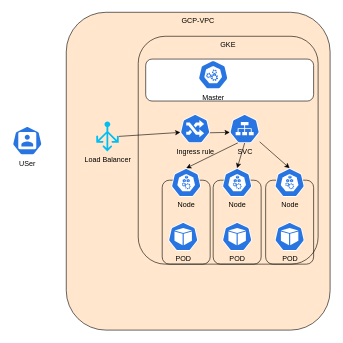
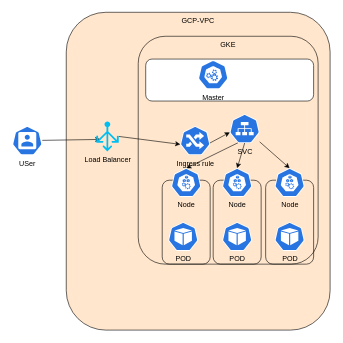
- <mxCell id="20" value="Ingress rule" style="sketch=0;html=1;dashed=0;whitespace=wrap;fillColor=#2875E2;strokeColor=#ffffff;points=[[0.005,0.63,0],[0.1,0.2,0],[0.9,0.2,0],[0.5,0,0],[0.995,0.63,0],[0.72,0.99,0],[0.5,1,0],[0.28,0.99,0]];verticalLabelPosition=bottom;align=center;verticalAlign=top;shape=mxgraph.kubernetes.icon;prIcon=ing" parent="1" vertex="1"><mxGeometry x="300" y="190" width="50" height="48" as="geometry" /></mxCell>
+ <mxCell id="20" value="Ingress rule" style="sketch=0;html=1;dashed=0;whitespace=wrap;fillColor=#2875E2;strokeColor=#ffffff;points=[[0.005,0.63,0],[0.1,0.2,0],[0.9,0.2,0],[0.5,0,0],[0.995,0.63,0],[0.72,0.99,0],[0.5,1,0],[0.28,0.99,0]];verticalLabelPosition=bottom;align=center;verticalAlign=top;shape=mxgraph.kubernetes.icon;prIcon=ing" parent="1" vertex="1"><mxGeometry x="300" y="210" width="50" height="48" as="geometry" /></mxCell>
+ <mxCell id="21" style="edgeStyle=none;html=1;entryX=0.187;entryY=0.6;entryDx=0;entryDy=0;entryPerimeter=0;" parent="1" source="22" target="23" edge="1"><mxGeometry relative="1" as="geometry"><mxPoint x="80" y="240" as="targetPoint" /></mxGeometry></mxCell>
